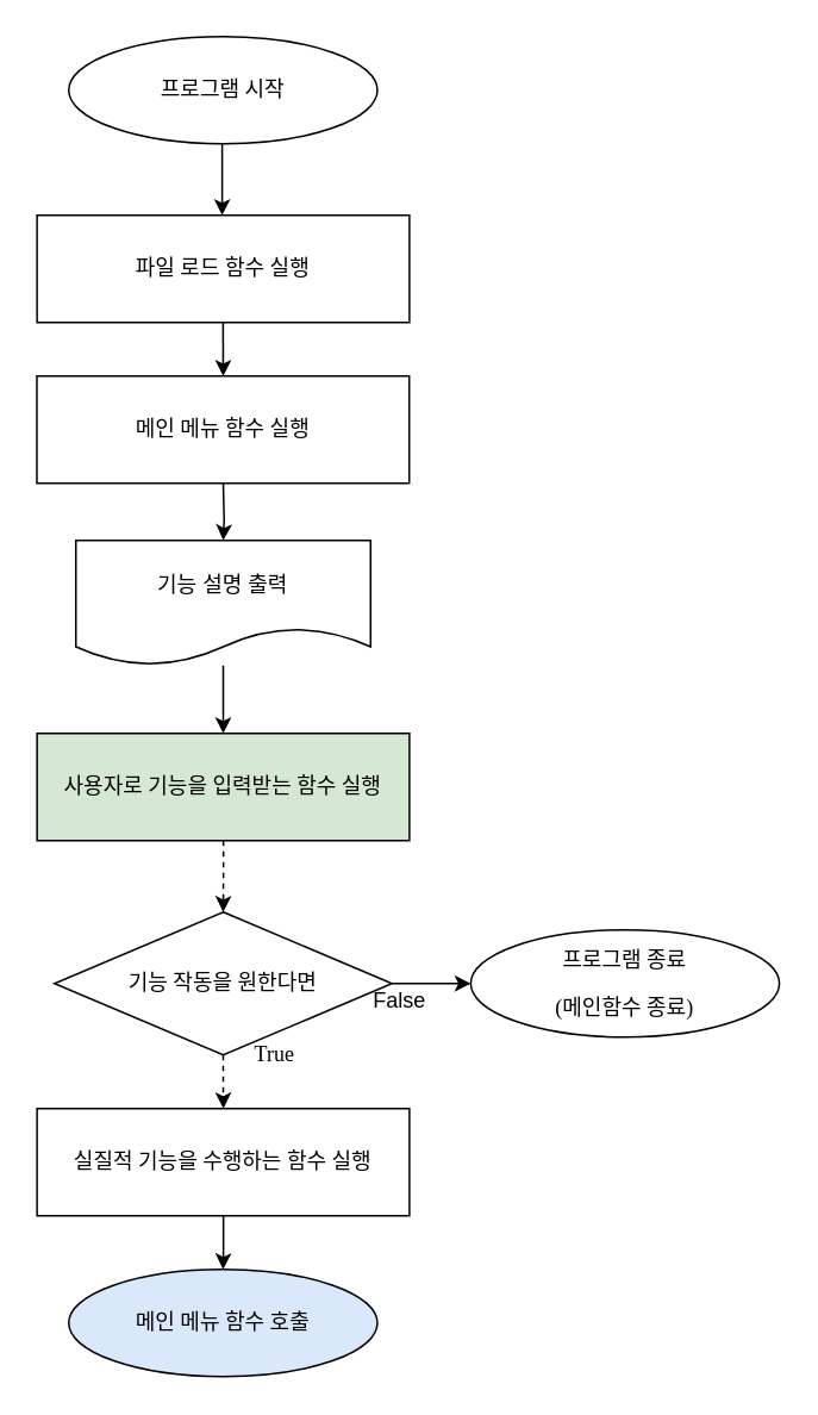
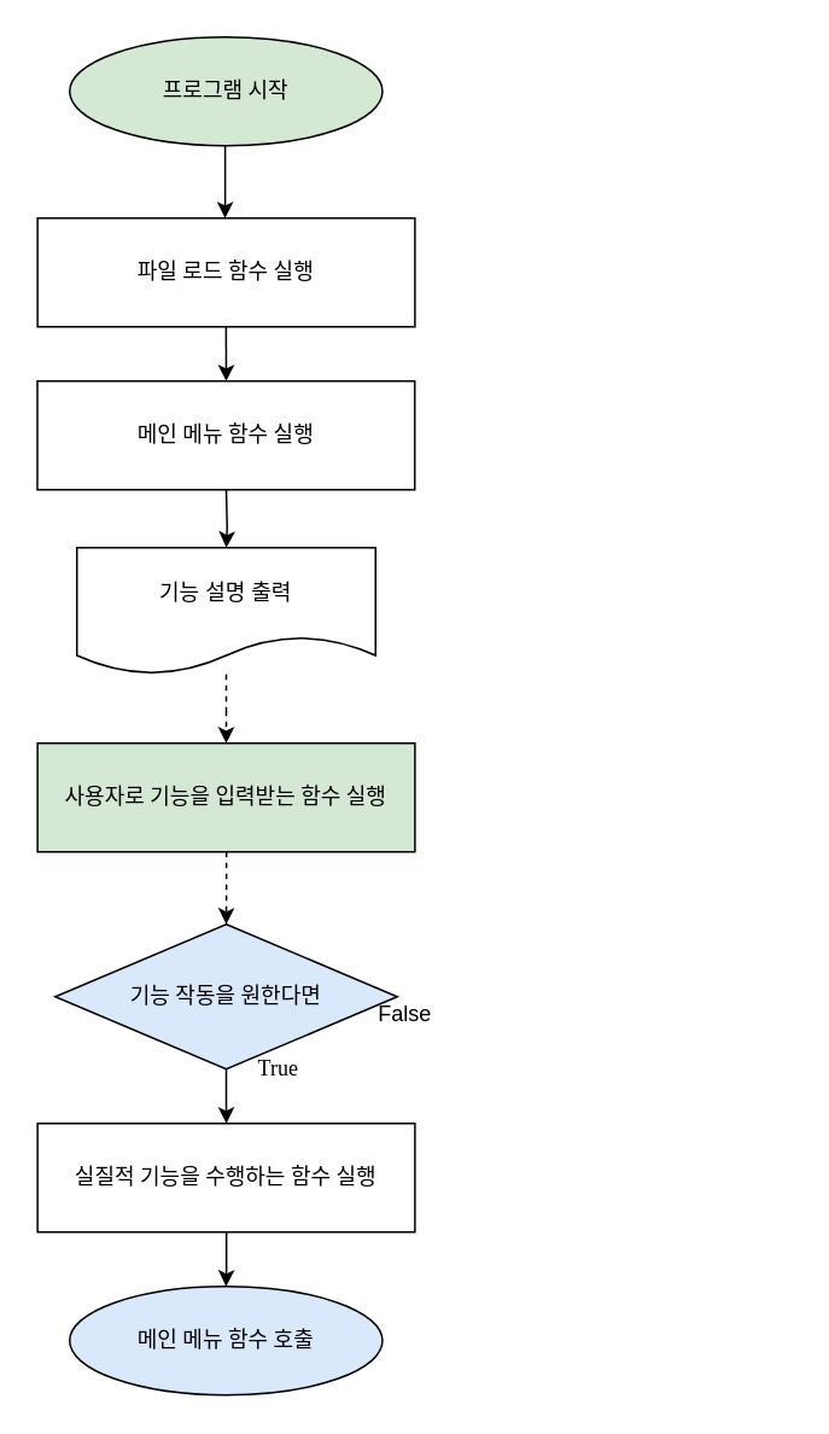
- <mxCell id="2" value="&lt;p&gt;&lt;font style=&quot;font-size: 12px&quot;&gt;프로그램 시작&lt;/font&gt;&lt;/p&gt;" style="ellipse;whiteSpace=wrap;html=1;fontFamily=나눔스퀘어라운드 Bold;labelBackgroundColor=none;labelBorderColor=none;" parent="1" vertex="1"><mxGeometry x="38" y="20" width="172.81" height="60" as="geometry" /></mxCell>
+ <mxCell id="2" value="&lt;p&gt;&lt;font style=&quot;font-size: 12px&quot;&gt;프로그램 시작&lt;/font&gt;&lt;/p&gt;" style="ellipse;whiteSpace=wrap;html=1;fontFamily=나눔스퀘어라운드 Bold;labelBackgroundColor=none;labelBorderColor=none;fillColor=#d5e8d4;" parent="1" vertex="1"><mxGeometry x="38" y="20" width="172.81" height="60" as="geometry" /></mxCell>
- <mxCell id="14" style="edgeStyle=orthogonalEdgeStyle;rounded=0;orthogonalLoop=1;jettySize=auto;html=1;entryX=0.5;entryY=0;entryDx=0;entryDy=0;" parent="1" source="15" target="4" edge="1"><mxGeometry relative="1" as="geometry" /></mxCell>
+ <mxCell id="14" style="edgeStyle=orthogonalEdgeStyle;rounded=0;orthogonalLoop=1;jettySize=auto;html=1;entryX=0.5;entryY=0;entryDx=0;entryDy=0;dashed=1;" parent="1" source="15" target="4" edge="1"><mxGeometry relative="1" as="geometry" /></mxCell>
- <mxCell id="8" value="기능 작동을 원한다면" style="rhombus;whiteSpace=wrap;html=1;labelBackgroundColor=none;fontFamily=나눔스퀘어라운드 Bold;" parent="1" vertex="1"><mxGeometry x="30" y="510" width="189" height="80" as="geometry" /></mxCell>
+ <mxCell id="8" value="기능 작동을 원한다면" style="rhombus;whiteSpace=wrap;html=1;labelBackgroundColor=none;fontFamily=나눔스퀘어라운드 Bold;fillColor=#dae8fc;" parent="1" vertex="1"><mxGeometry x="30" y="510" width="189" height="80" as="geometry" /></mxCell>
- <mxCell id="6" style="edgeStyle=orthogonalEdgeStyle;rounded=0;orthogonalLoop=1;jettySize=auto;html=1;entryX=0;entryY=0.5;entryDx=0;entryDy=0;" parent="1" source="8" target="12" edge="1"><mxGeometry relative="1" as="geometry" /></mxCell>
- <mxCell id="12" value="&lt;p&gt;프로그램 종료&lt;/p&gt;&lt;p&gt;(메인함수 종료)&lt;/p&gt;" style="ellipse;whiteSpace=wrap;html=1;fontFamily=나눔스퀘어라운드 Bold;labelBackgroundColor=none;labelBorderColor=none;" parent="1" vertex="1"><mxGeometry x="263.1" y="520" width="172.81" height="60" as="geometry" /></mxCell>
- <mxCell id="7" value="" style="edgeStyle=orthogonalEdgeStyle;rounded=0;orthogonalLoop=1;jettySize=auto;html=1;dashed=1;" edge="1" parent="1" source="8" target="20"><mxGeometry relative="1" as="geometry" /></mxCell>
+ <mxCell id="7" value="" style="edgeStyle=orthogonalEdgeStyle;rounded=0;orthogonalLoop=1;jettySize=auto;html=1;" edge="1" parent="1" source="8" target="20"><mxGeometry relative="1" as="geometry" /></mxCell>
